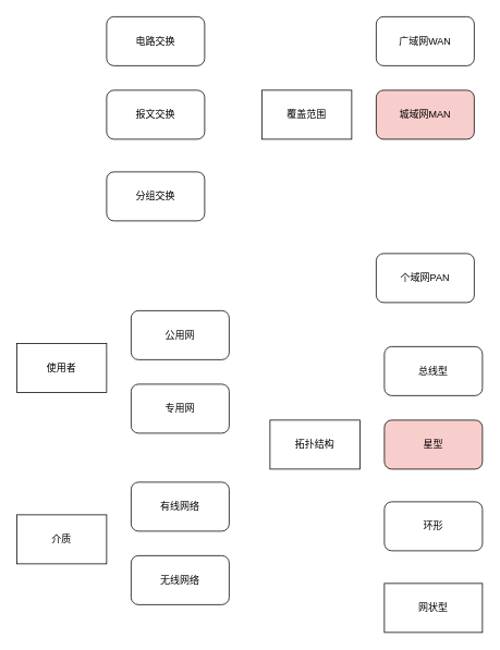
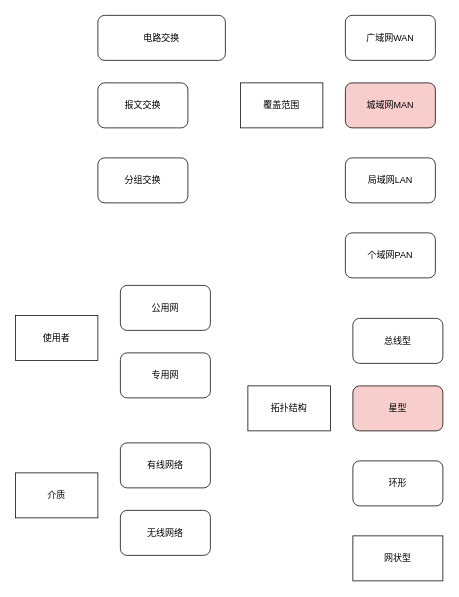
- <mxCell id="2" value="电路交换" style="rounded=1;whiteSpace=wrap;html=1;" parent="1" vertex="1"><mxGeometry x="130" y="20" width="120" height="60" as="geometry" /></mxCell>
+ <mxCell id="2" value="电路交换" style="rounded=1;whiteSpace=wrap;html=1;" parent="1" vertex="1"><mxGeometry x="130" y="20" width="170" height="60" as="geometry" /></mxCell>
+ <mxCell id="13" value="局域网LAN" style="rounded=1;whiteSpace=wrap;html=1;" parent="1" vertex="1"><mxGeometry x="460" y="210" width="120" height="60" as="geometry" /></mxCell>
